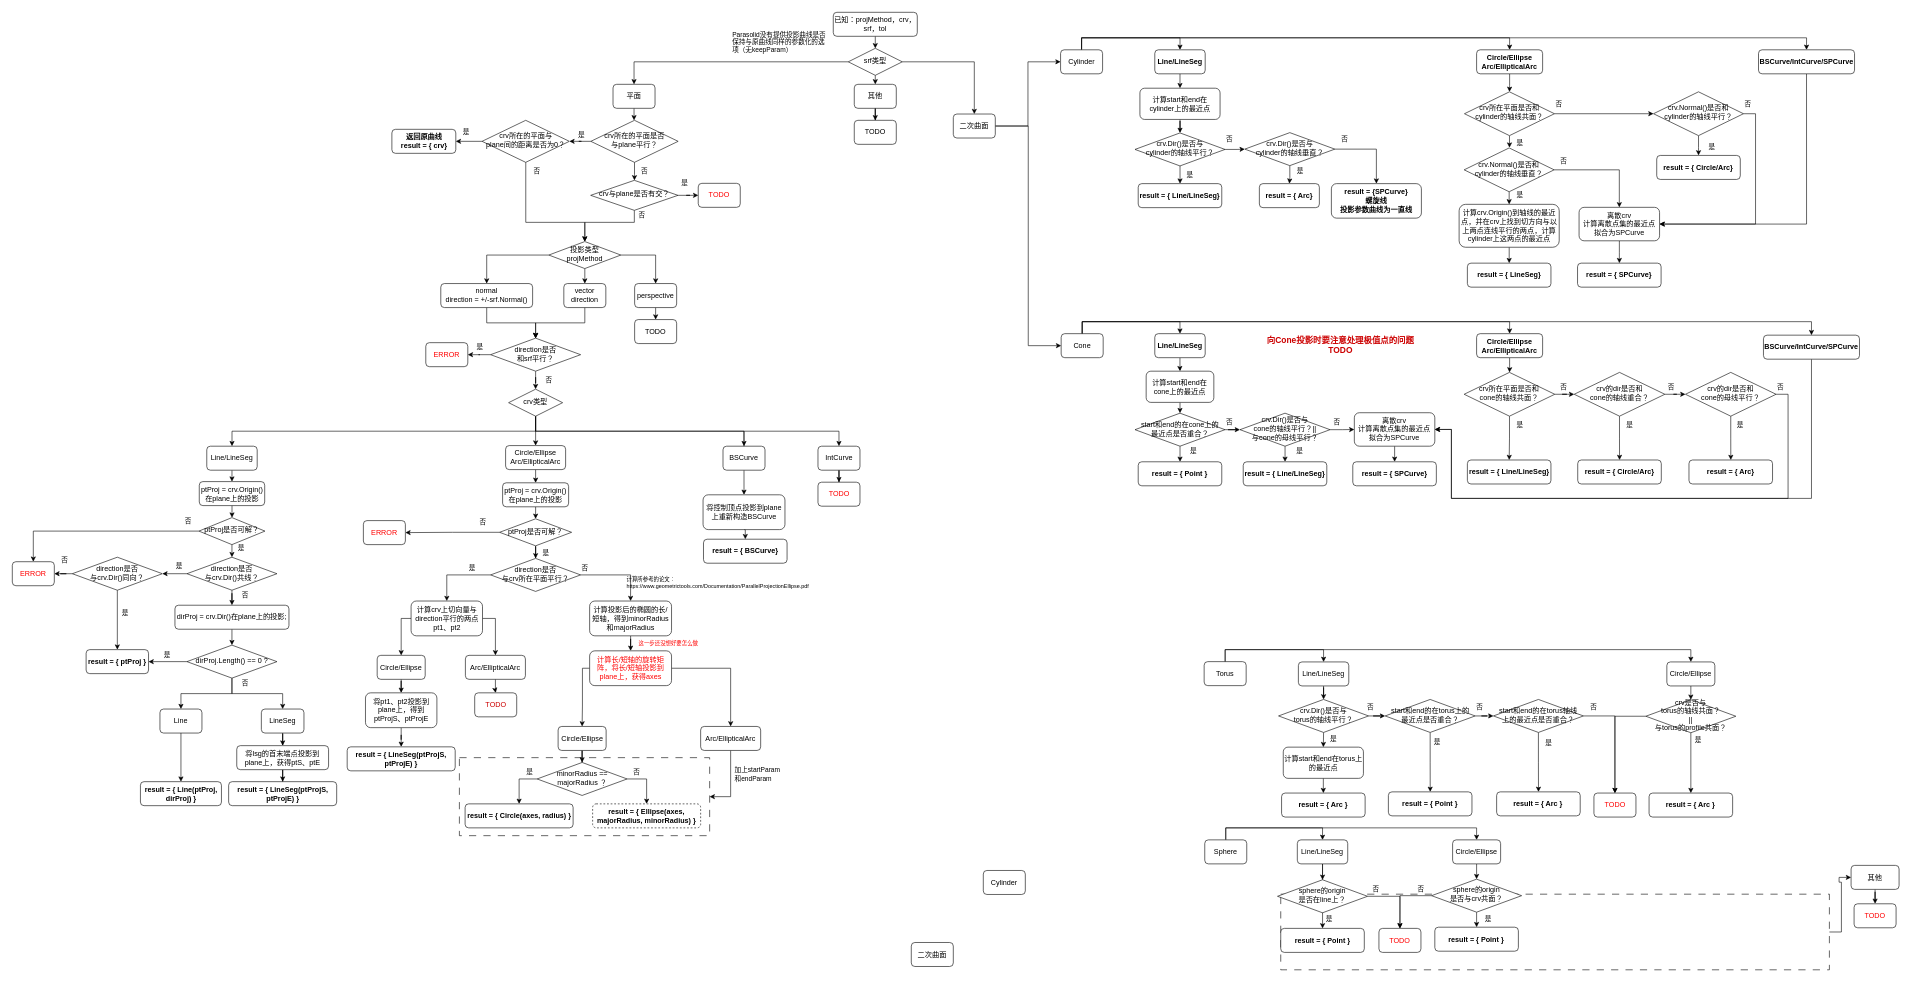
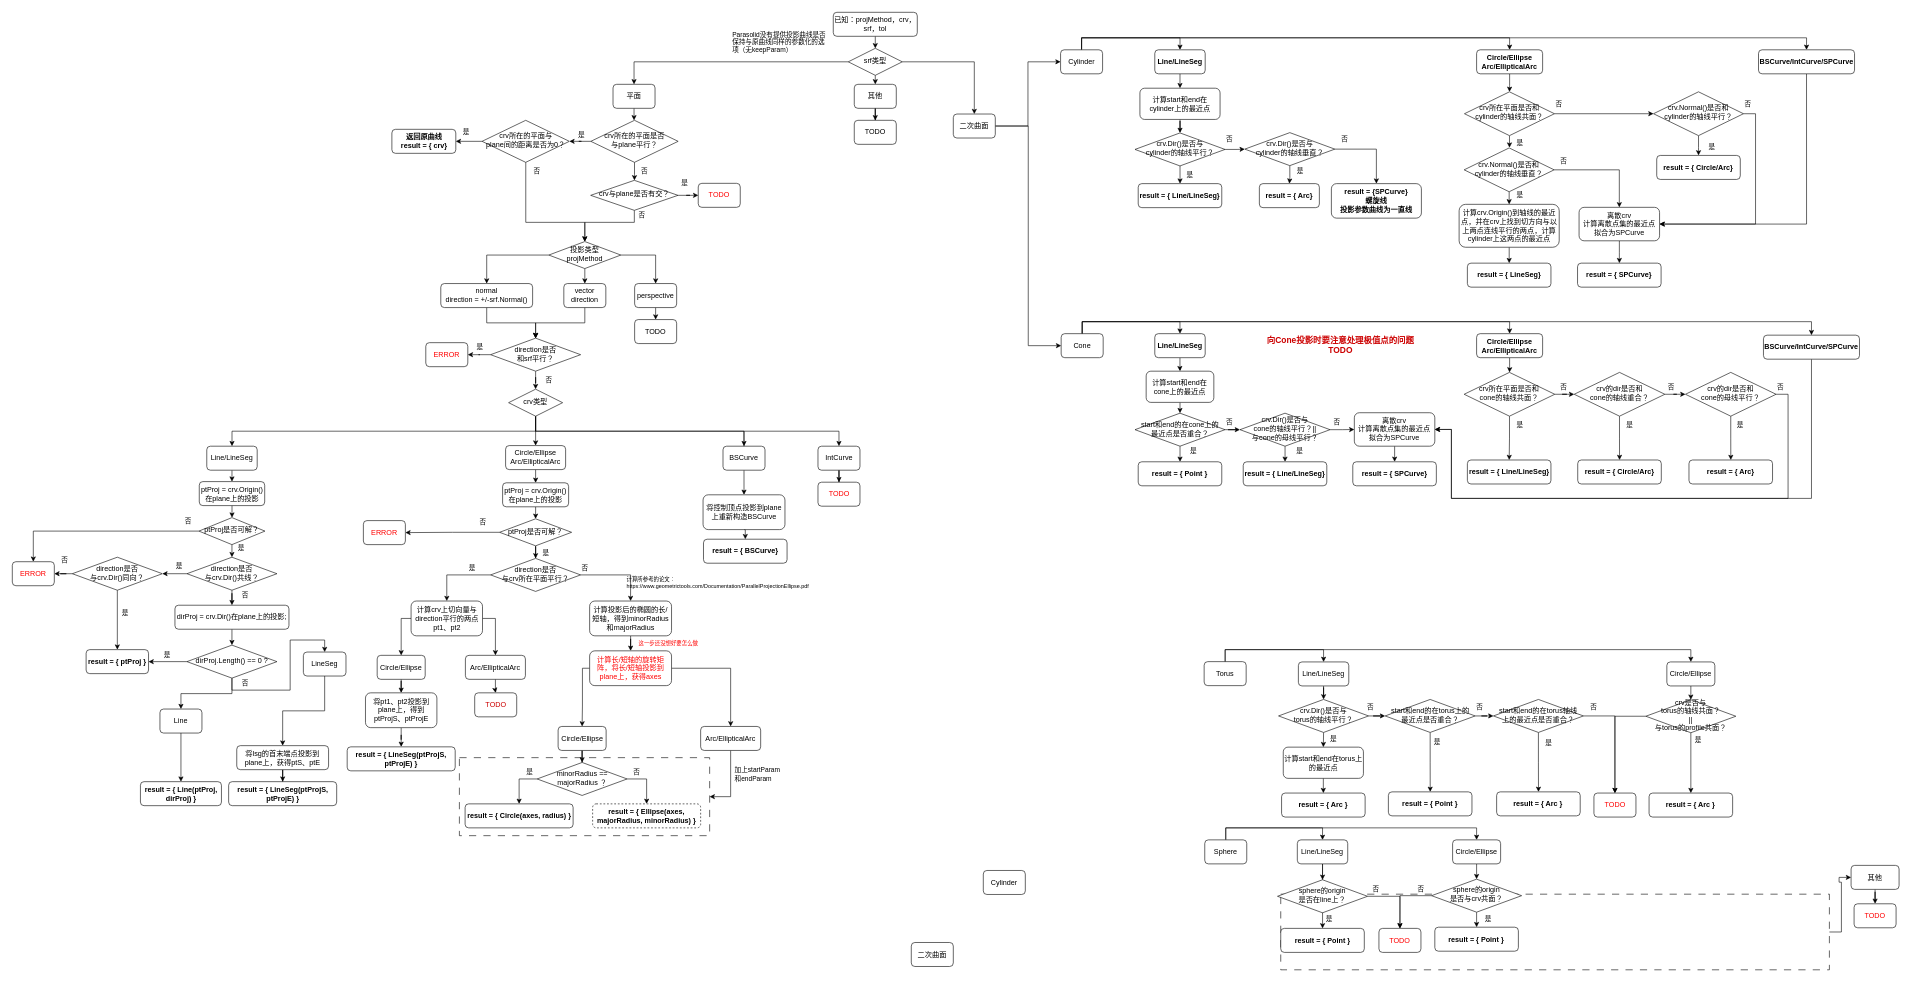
- <mxCell id="49" value="LineSeg" style="rounded=1;whiteSpace=wrap;html=1;fontSize=12;glass=0;strokeWidth=1;shadow=0;" parent="1" vertex="1"><mxGeometry x="435" y="1181" width="71" height="40" as="geometry" /></mxCell>
+ <mxCell id="49" value="LineSeg" style="rounded=1;whiteSpace=wrap;html=1;fontSize=12;glass=0;strokeWidth=1;shadow=0;" parent="1" vertex="1"><mxGeometry x="505" y="1086" width="71" height="40" as="geometry" /></mxCell>
